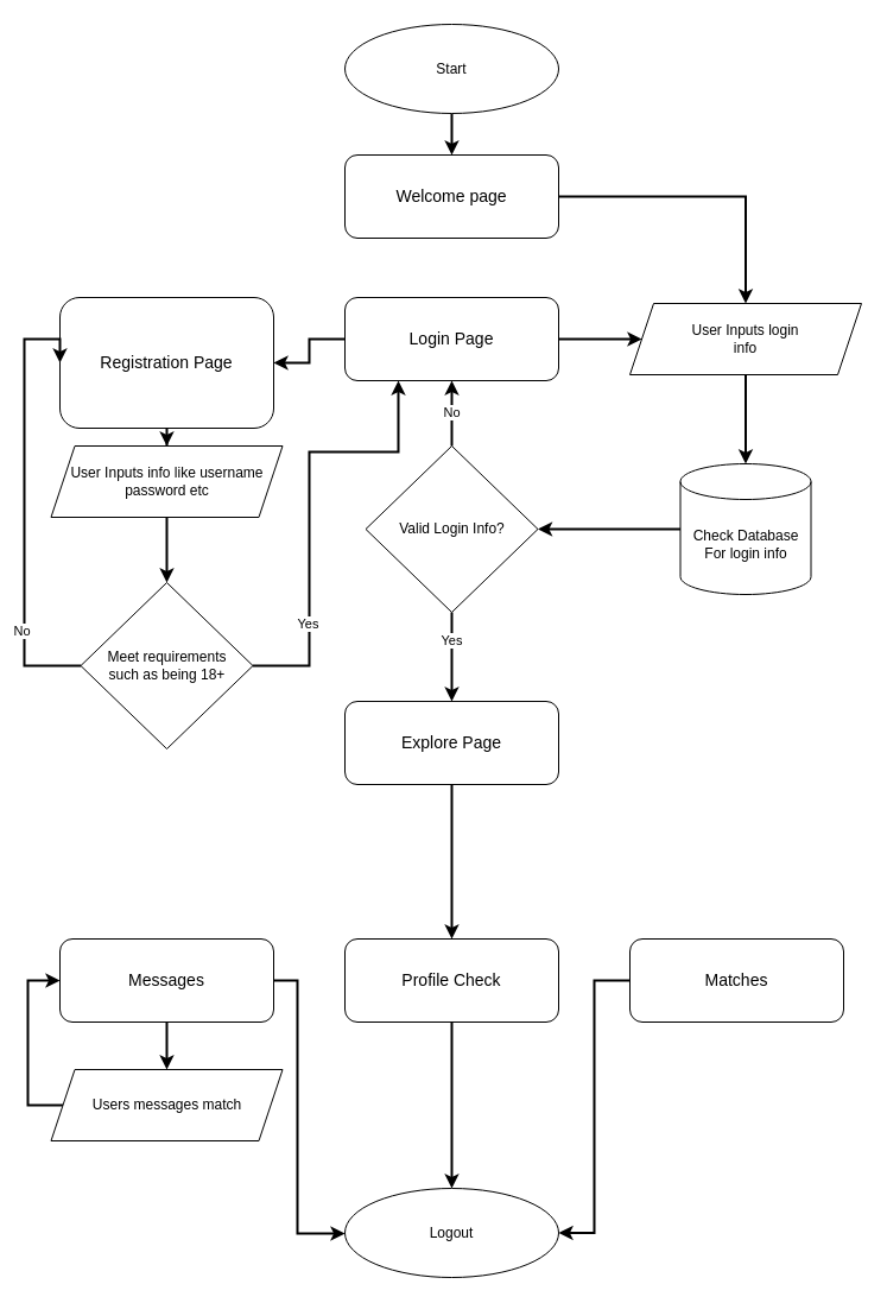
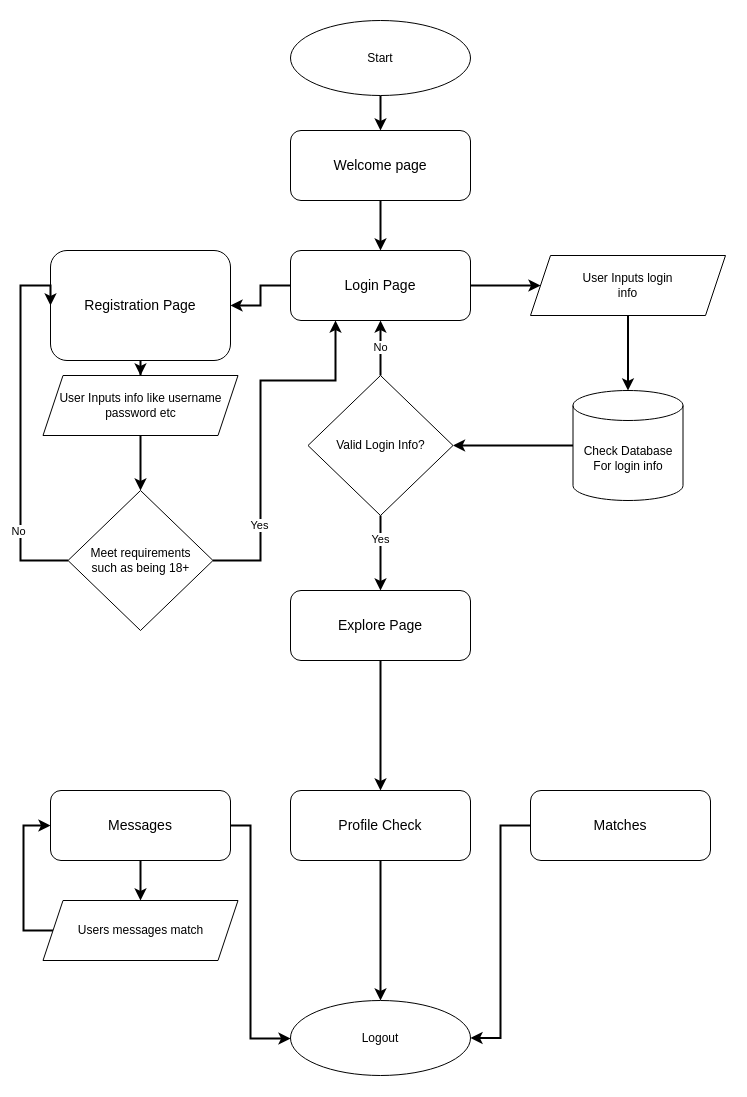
- <mxCell id="2" value="" style="edgeStyle=orthogonalEdgeStyle;rounded=0;orthogonalLoop=1;jettySize=auto;html=1;strokeWidth=2;" edge="1" parent="1" source="3" target="26"><mxGeometry relative="1" as="geometry" /></mxCell>
+ <mxCell id="2" value="" style="edgeStyle=orthogonalEdgeStyle;rounded=0;orthogonalLoop=1;jettySize=auto;html=1;strokeWidth=2;" edge="1" parent="1" source="3" target="6"><mxGeometry relative="1" as="geometry" /></mxCell>
